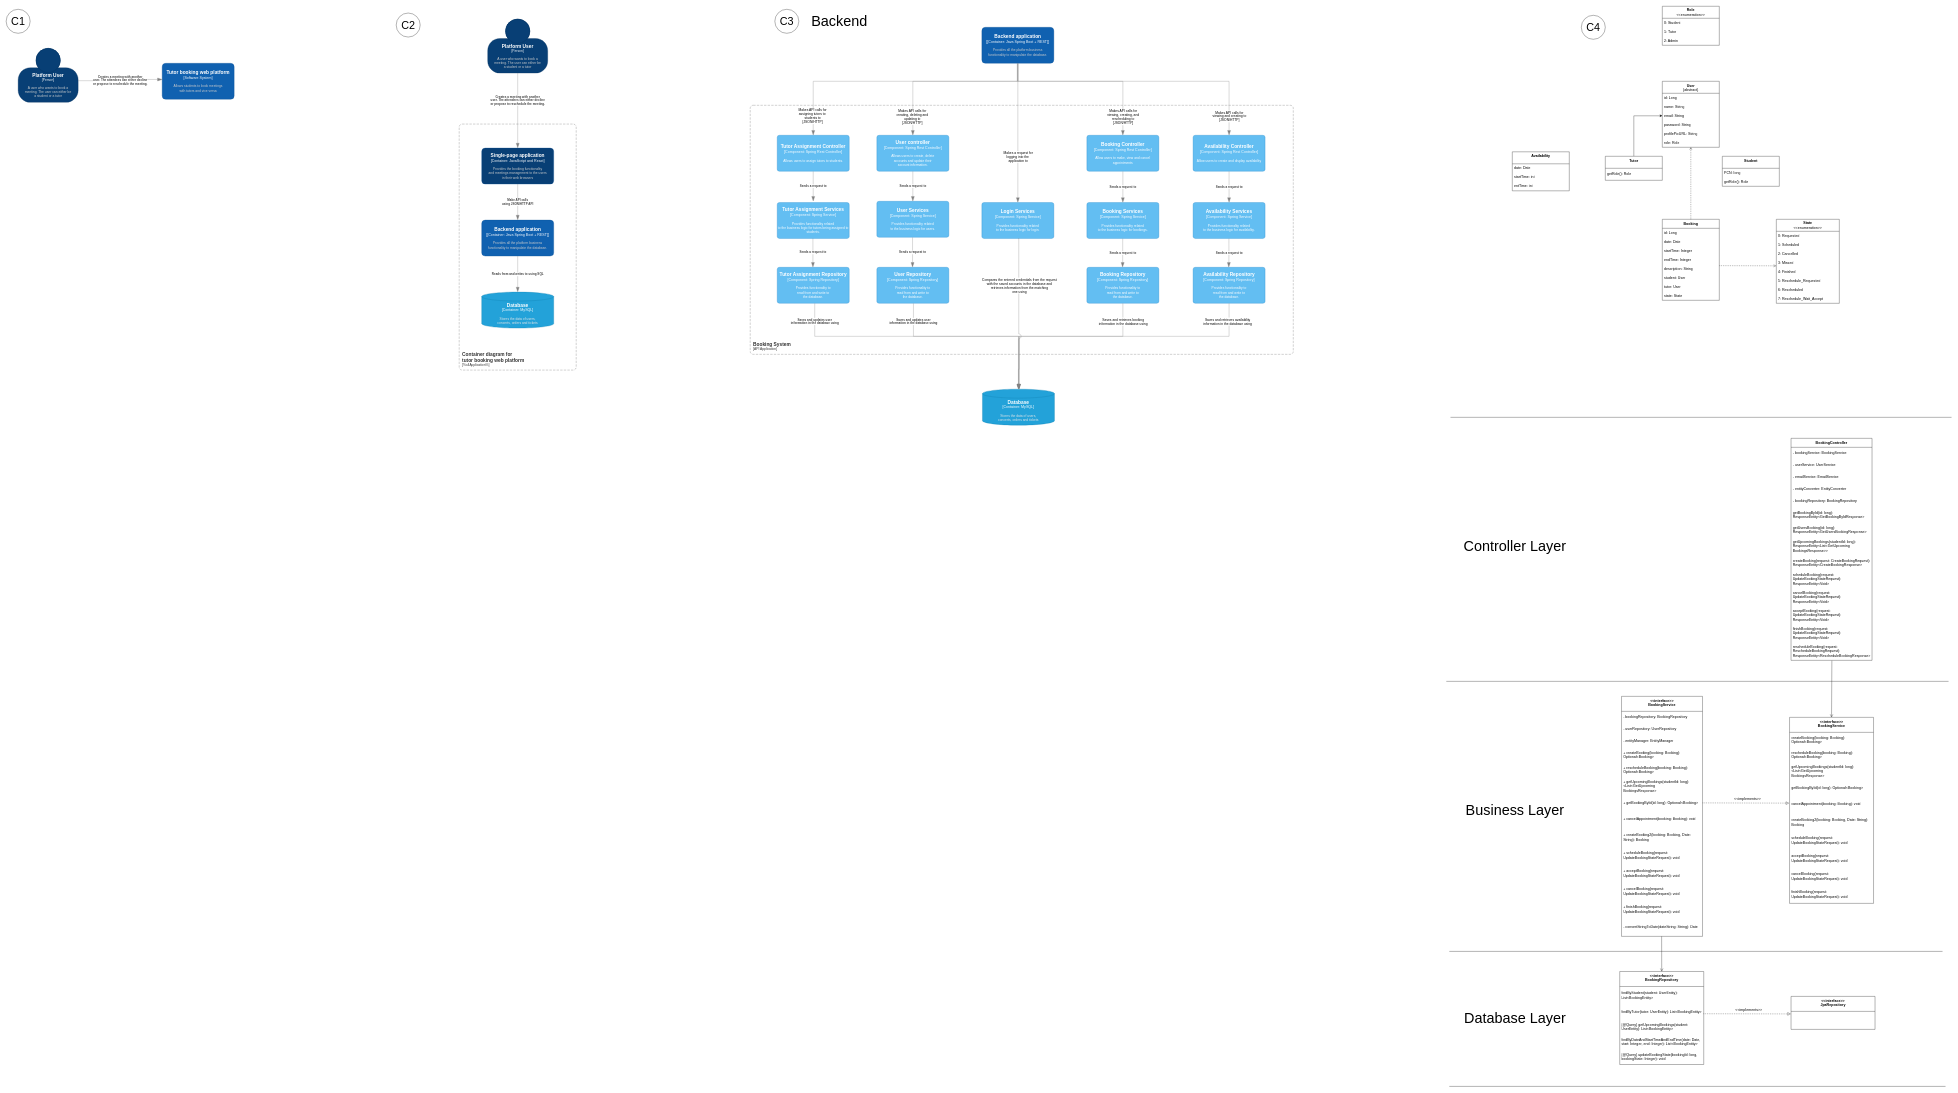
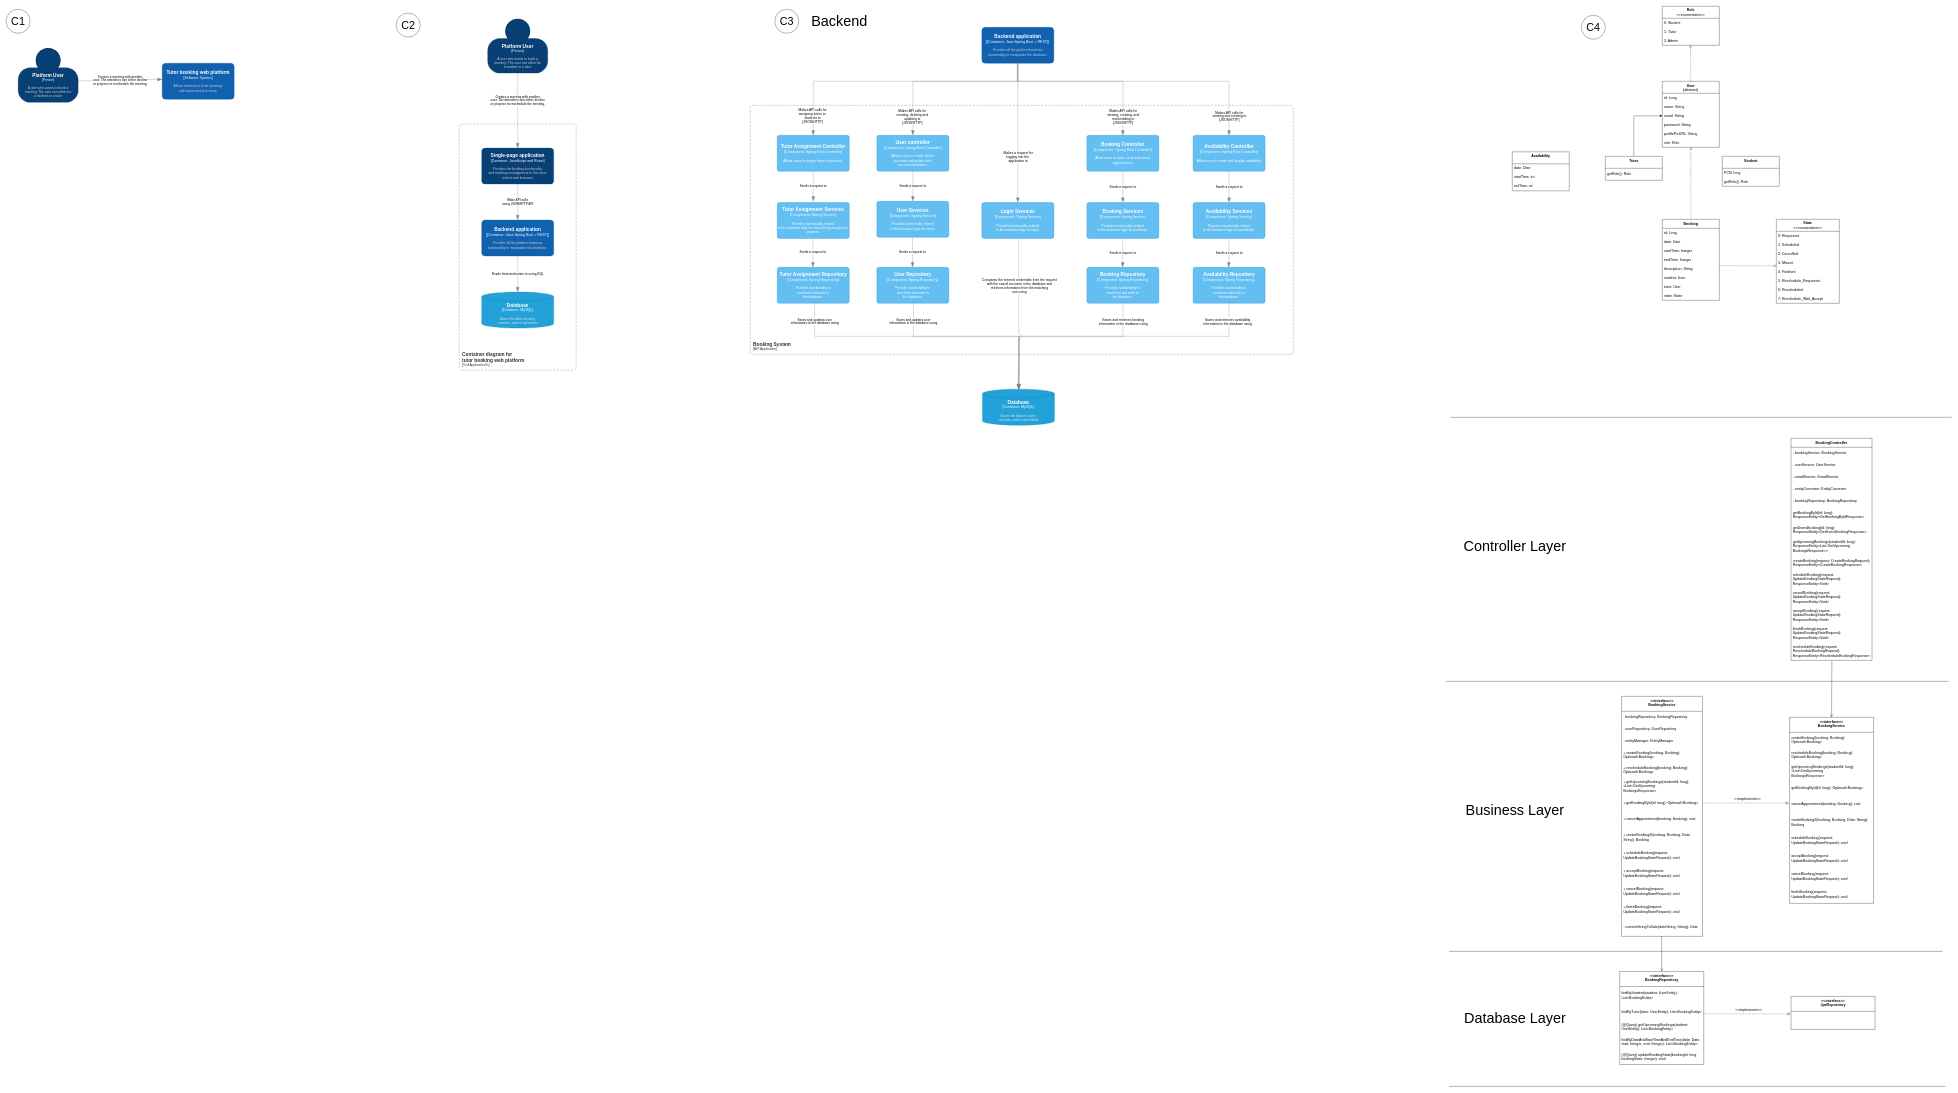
+ <mxCell id="69" value="" style="endArrow=open;html=1;rounded=0;align=center;verticalAlign=bottom;dashed=1;endFill=0;labelBackgroundColor=none;entryX=0.495;entryY=1;entryDx=0;entryDy=0;entryPerimeter=0;exitX=0.5;exitY=0;exitDx=0;exitDy=0;" parent="1" source="43" target="53" edge="1"><mxGeometry relative="1" as="geometry"><mxPoint x="5380" y="460" as="sourcePoint" /><mxPoint x="5540" y="460" as="targetPoint" /></mxGeometry></mxCell>
+ <mxCell id="70" value="" style="resizable=0;html=1;align=center;verticalAlign=top;labelBackgroundColor=none;" parent="69" connectable="0" vertex="1"><mxGeometry relative="1" as="geometry" /></mxCell>
